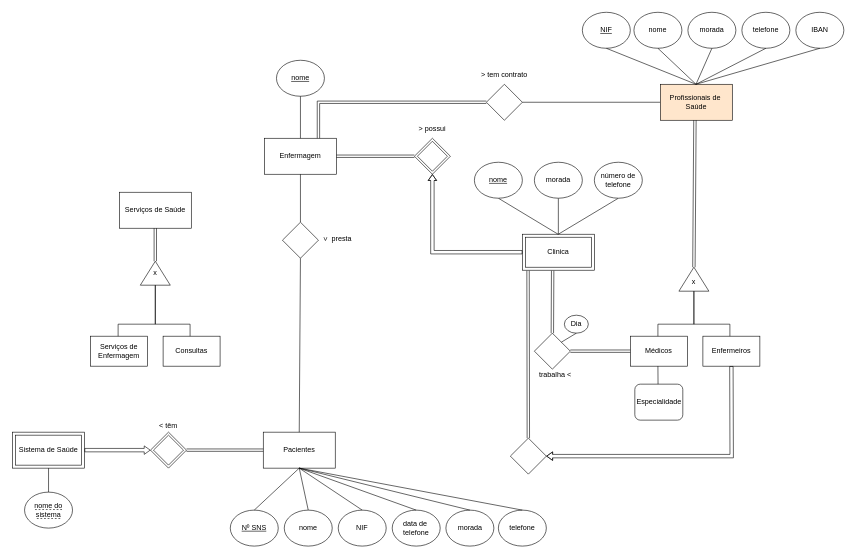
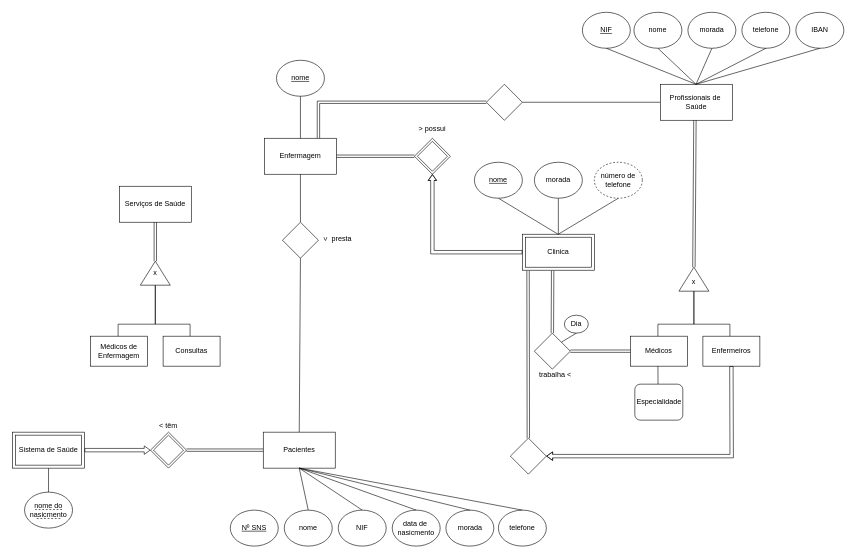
- <mxCell id="11" value="&amp;gt; tem contrato" style="text;strokeColor=none;align=center;fillColor=none;html=1;verticalAlign=middle;whiteSpace=wrap;rounded=0;" parent="1" vertex="1"><mxGeometry x="795" y="110" width="90" height="30" as="geometry" /></mxCell>
- <mxCell id="12" value="Profissionais de&amp;nbsp;&lt;div&gt;Saúde&lt;/div&gt;" style="rounded=0;whiteSpace=wrap;html=1;fillColor=#ffe6cc;" parent="1" vertex="1"><mxGeometry x="1100" y="140" width="120" height="60" as="geometry" /></mxCell>
+ <mxCell id="12" value="Profissionais de&amp;nbsp;&lt;div&gt;Saúde&lt;/div&gt;" style="rounded=0;whiteSpace=wrap;html=1;" parent="1" vertex="1"><mxGeometry x="1100" y="140" width="120" height="60" as="geometry" /></mxCell>
- <mxCell id="8" value="número de&lt;div&gt;telefone&lt;/div&gt;" style="ellipse;whiteSpace=wrap;html=1;" parent="1" vertex="1"><mxGeometry x="990" y="270" width="80" height="60" as="geometry" /></mxCell>
+ <mxCell id="8" value="número de&lt;div&gt;telefone&lt;/div&gt;" style="ellipse;whiteSpace=wrap;html=1;dashed=1;" parent="1" vertex="1"><mxGeometry x="990" y="270" width="80" height="60" as="geometry" /></mxCell>
- <mxCell id="80" value="Serviços de Saúde" style="rounded=0;whiteSpace=wrap;html=1;" vertex="1" parent="1"><mxGeometry x="198" y="320" width="120" height="60" as="geometry" /></mxCell>
+ <mxCell id="80" value="Serviços de Saúde" style="rounded=0;whiteSpace=wrap;html=1;" vertex="1" parent="1"><mxGeometry x="198" y="310" width="120" height="60" as="geometry" /></mxCell>
- <mxCell id="86" value="Serviços de Enfermagem" style="rounded=0;whiteSpace=wrap;html=1;" vertex="1" parent="1"><mxGeometry x="150" y="560" width="95" height="50" as="geometry" /></mxCell>
+ <mxCell id="86" value="Médicos de Enfermagem" style="rounded=0;whiteSpace=wrap;html=1;" vertex="1" parent="1"><mxGeometry x="150" y="560" width="95" height="50" as="geometry" /></mxCell>
- <mxCell id="43" value="" style="endArrow=none;html=1;rounded=0;exitX=0.5;exitY=0;exitDx=0;exitDy=0;entryX=0.5;entryY=1;entryDx=0;entryDy=0;" edge="1" parent="1" source="42" target="41"><mxGeometry width="50" height="50" relative="1" as="geometry"><mxPoint x="632.5" y="860" as="sourcePoint" /><mxPoint x="483" y="800" as="targetPoint" /></mxGeometry></mxCell>
- <mxCell id="72" value="nome do sistema" style="ellipse;whiteSpace=wrap;html=1;" vertex="1" parent="1"><mxGeometry x="40" y="820" width="80" height="60" as="geometry" /></mxCell>
+ <mxCell id="72" value="nome do nasicmento" style="ellipse;whiteSpace=wrap;html=1;" vertex="1" parent="1"><mxGeometry x="40" y="820" width="80" height="60" as="geometry" /></mxCell>
- <mxCell id="46" value="data de&amp;nbsp;&lt;div&gt;telefone&lt;/div&gt;" style="ellipse;whiteSpace=wrap;html=1;" vertex="1" parent="1"><mxGeometry x="653" y="850" width="80" height="60" as="geometry" /></mxCell>
+ <mxCell id="46" value="data de&amp;nbsp;&lt;div&gt;nasicmento&lt;/div&gt;" style="ellipse;whiteSpace=wrap;html=1;" vertex="1" parent="1"><mxGeometry x="653" y="850" width="80" height="60" as="geometry" /></mxCell>
